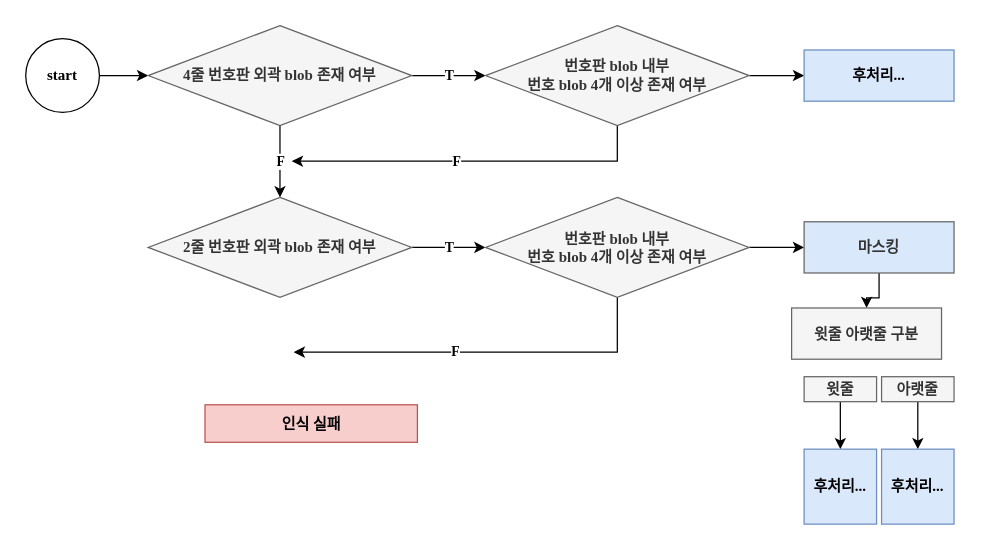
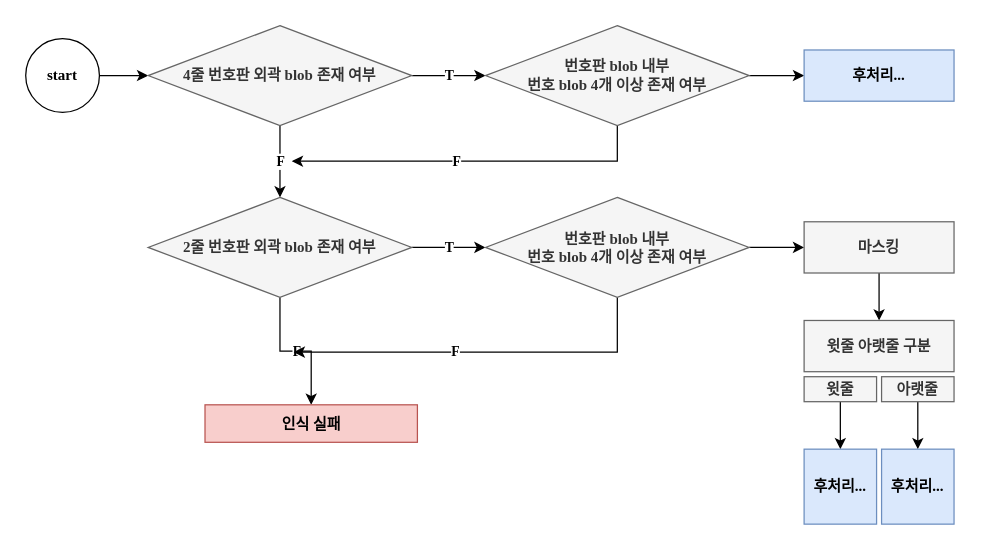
- <mxCell id="19" value="마스킹" style="rounded=0;whiteSpace=wrap;html=1;fillColor=#dae8fc;strokeColor=#666666;fontColor=#333333;fontStyle=1;fontFamily=Tahoma;" vertex="1" parent="1"><mxGeometry x="643" y="177" width="120" height="41" as="geometry" /></mxCell>
+ <mxCell id="19" value="마스킹" style="rounded=0;whiteSpace=wrap;html=1;fillColor=#f5f5f5;strokeColor=#666666;fontColor=#333333;fontStyle=1;fontFamily=Tahoma;" vertex="1" parent="1"><mxGeometry x="643" y="177" width="120" height="41" as="geometry" /></mxCell>
+ <mxCell id="8" value="F" style="edgeStyle=orthogonalEdgeStyle;rounded=0;orthogonalLoop=1;jettySize=auto;html=1;exitX=0.5;exitY=1;exitDx=0;exitDy=0;entryX=0.5;entryY=0;entryDx=0;entryDy=0;fontStyle=1;fontFamily=Tahoma;" edge="1" parent="1" source="9" target="16"><mxGeometry relative="1" as="geometry" /></mxCell>
- <mxCell id="20" value="윗줄 아랫줄 구분" style="rounded=0;whiteSpace=wrap;html=1;fillColor=#f5f5f5;strokeColor=#666666;fontColor=#333333;fontStyle=1;fontFamily=Tahoma;" vertex="1" parent="1"><mxGeometry x="633" y="246" width="120" height="41" as="geometry" /></mxCell>
+ <mxCell id="20" value="윗줄 아랫줄 구분" style="rounded=0;whiteSpace=wrap;html=1;fillColor=#f5f5f5;strokeColor=#666666;fontColor=#333333;fontStyle=1;fontFamily=Tahoma;" vertex="1" parent="1"><mxGeometry x="643" y="256" width="120" height="41" as="geometry" /></mxCell>
